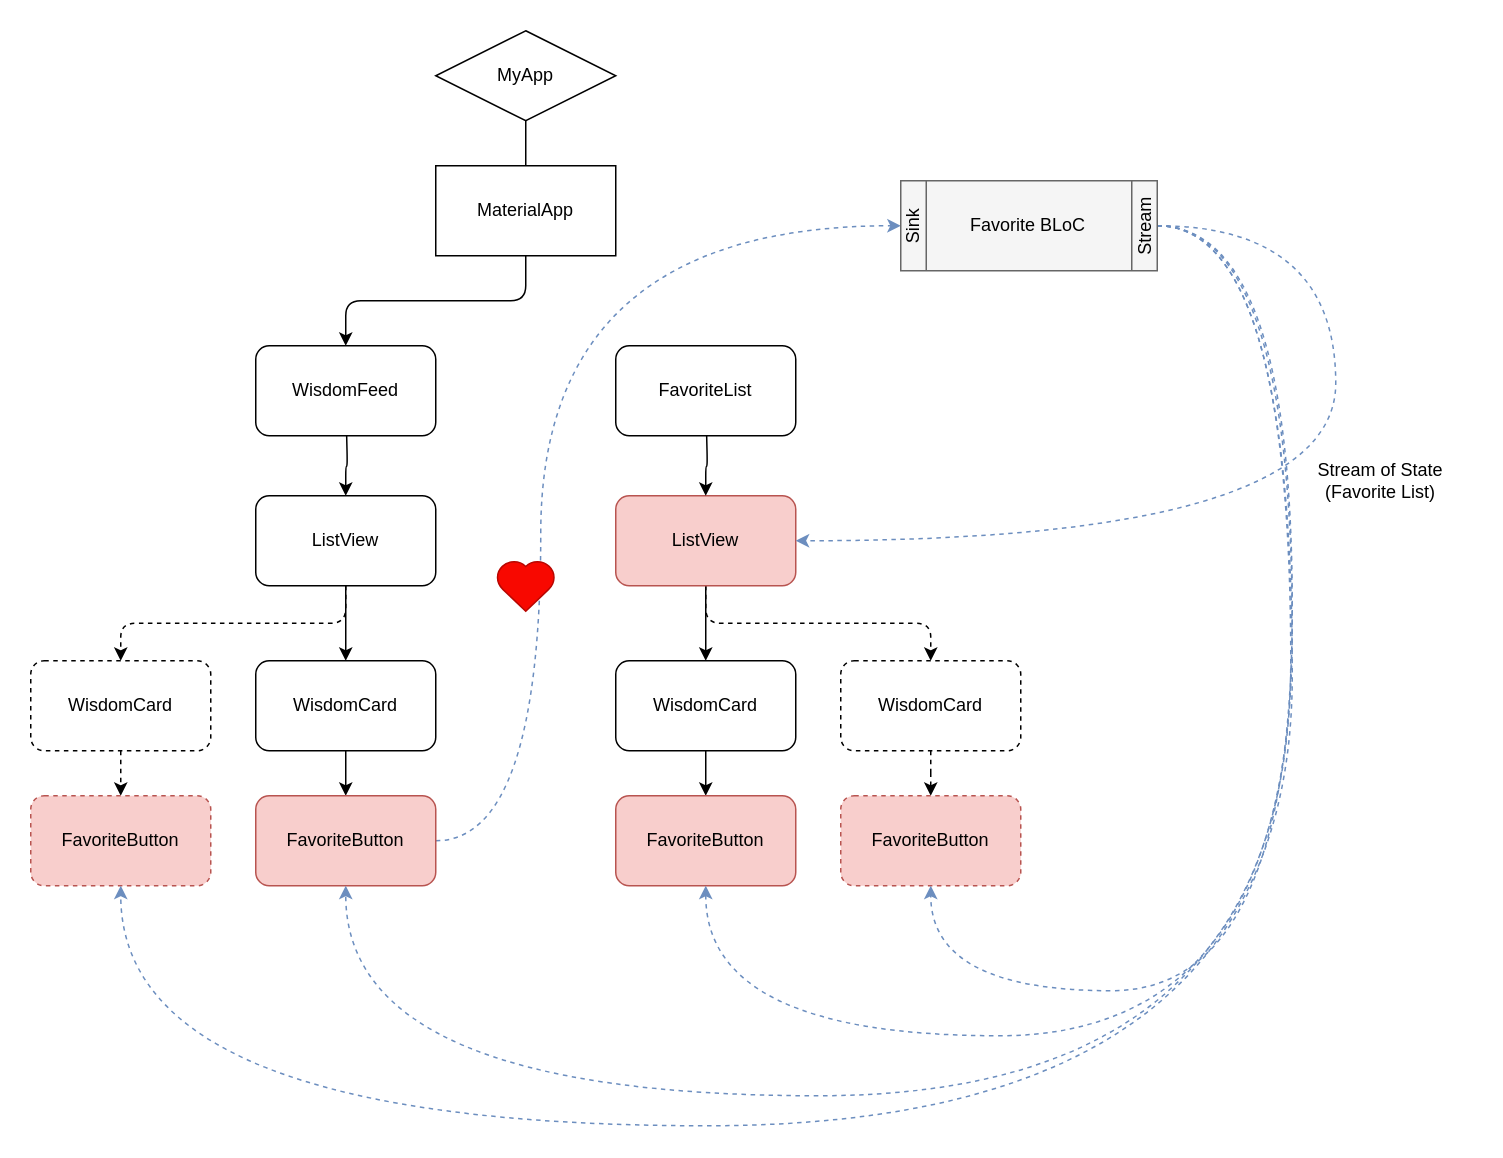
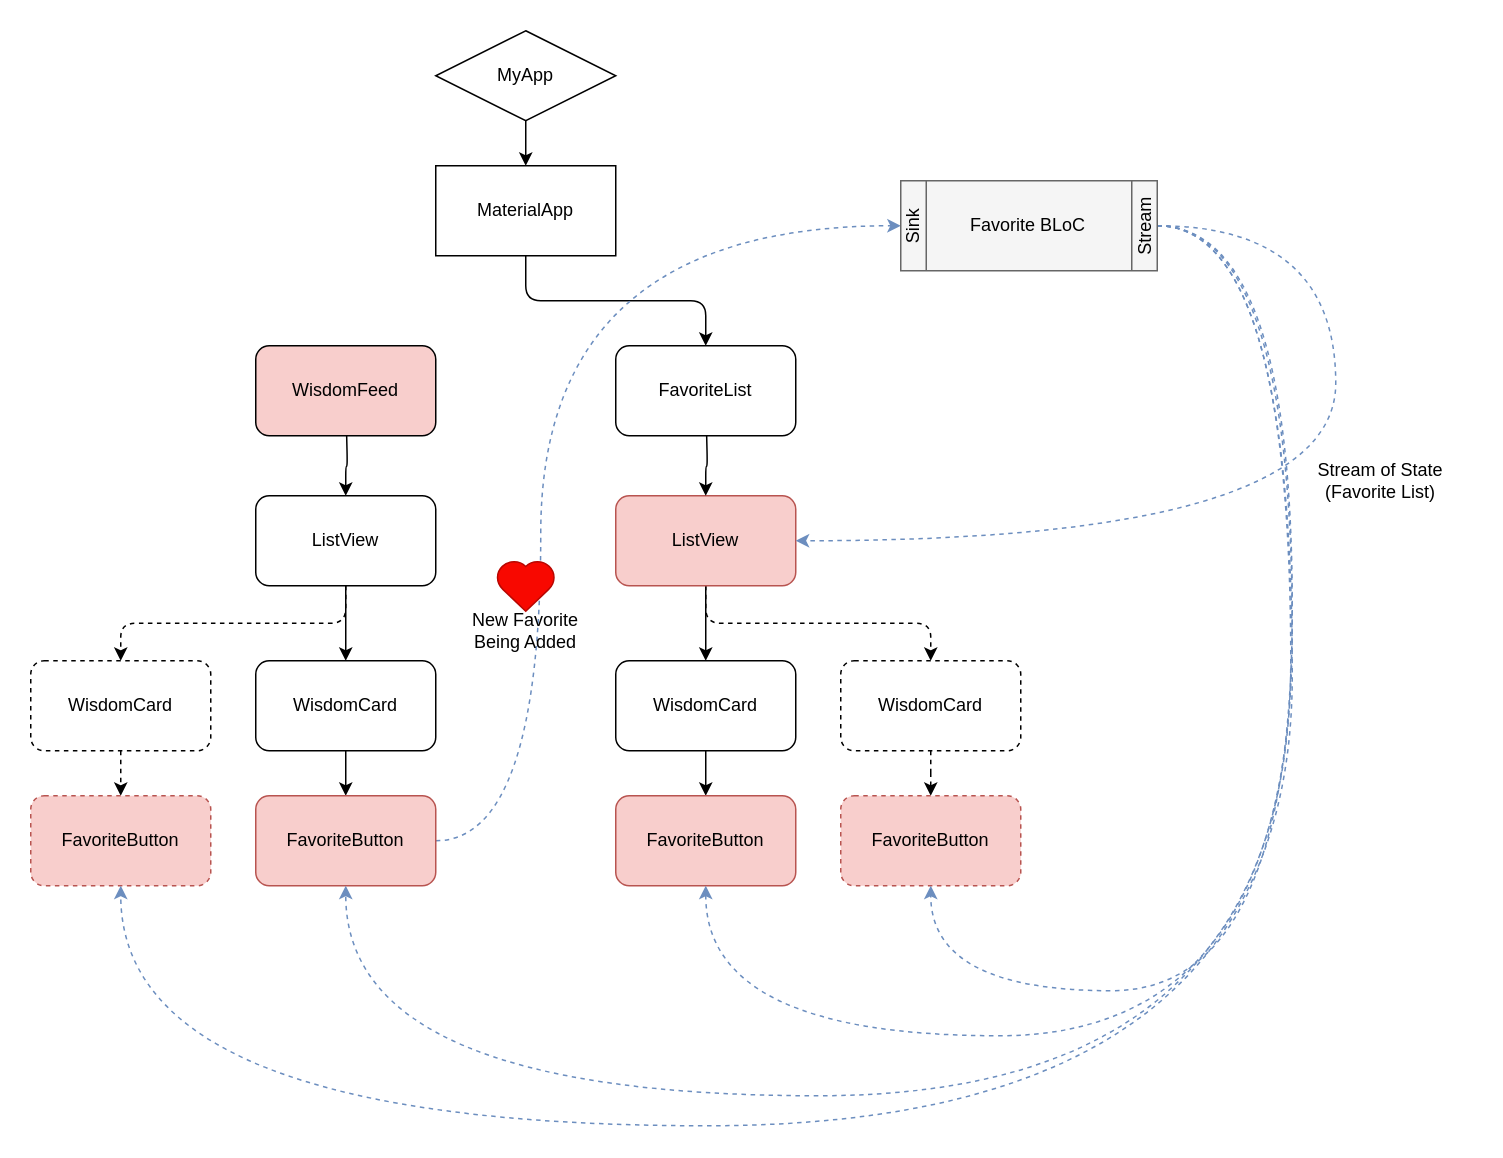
- <mxCell id="2" style="edgeStyle=orthogonalEdgeStyle;rounded=0;orthogonalLoop=1;jettySize=auto;html=1;exitX=0.5;exitY=1;exitDx=0;exitDy=0;endArrow=none;" parent="1" source="3" target="5" edge="1"><mxGeometry relative="1" as="geometry" /></mxCell>
+ <mxCell id="2" style="edgeStyle=orthogonalEdgeStyle;rounded=0;orthogonalLoop=1;jettySize=auto;html=1;exitX=0.5;exitY=1;exitDx=0;exitDy=0;" parent="1" source="3" target="5" edge="1"><mxGeometry relative="1" as="geometry" /></mxCell>
- <mxCell id="4" style="edgeStyle=orthogonalEdgeStyle;rounded=1;orthogonalLoop=1;jettySize=auto;html=1;exitX=0.5;exitY=1;exitDx=0;exitDy=0;" parent="1" source="5" target="6" edge="1"><mxGeometry relative="1" as="geometry" /></mxCell>
+ <mxCell id="4" style="edgeStyle=orthogonalEdgeStyle;rounded=1;orthogonalLoop=1;jettySize=auto;html=1;exitX=0.5;exitY=1;exitDx=0;exitDy=0;" parent="1" source="5" target="7" edge="1"><mxGeometry relative="1" as="geometry" /></mxCell>
- <mxCell id="6" value="WisdomFeed" style="rounded=1;whiteSpace=wrap;html=1;" parent="1" vertex="1"><mxGeometry x="170" y="230" width="120" height="60" as="geometry" /></mxCell>
+ <mxCell id="6" value="WisdomFeed" style="rounded=1;whiteSpace=wrap;html=1;fillColor=#f8cecc;" parent="1" vertex="1"><mxGeometry x="170" y="230" width="120" height="60" as="geometry" /></mxCell>
+ <mxCell id="40" value="New Favorite Being Added" style="text;html=1;strokeColor=none;fillColor=none;align=center;verticalAlign=middle;whiteSpace=wrap;rounded=0;" vertex="1" parent="1"><mxGeometry x="310" y="410" width="80" height="20" as="geometry" /></mxCell>
